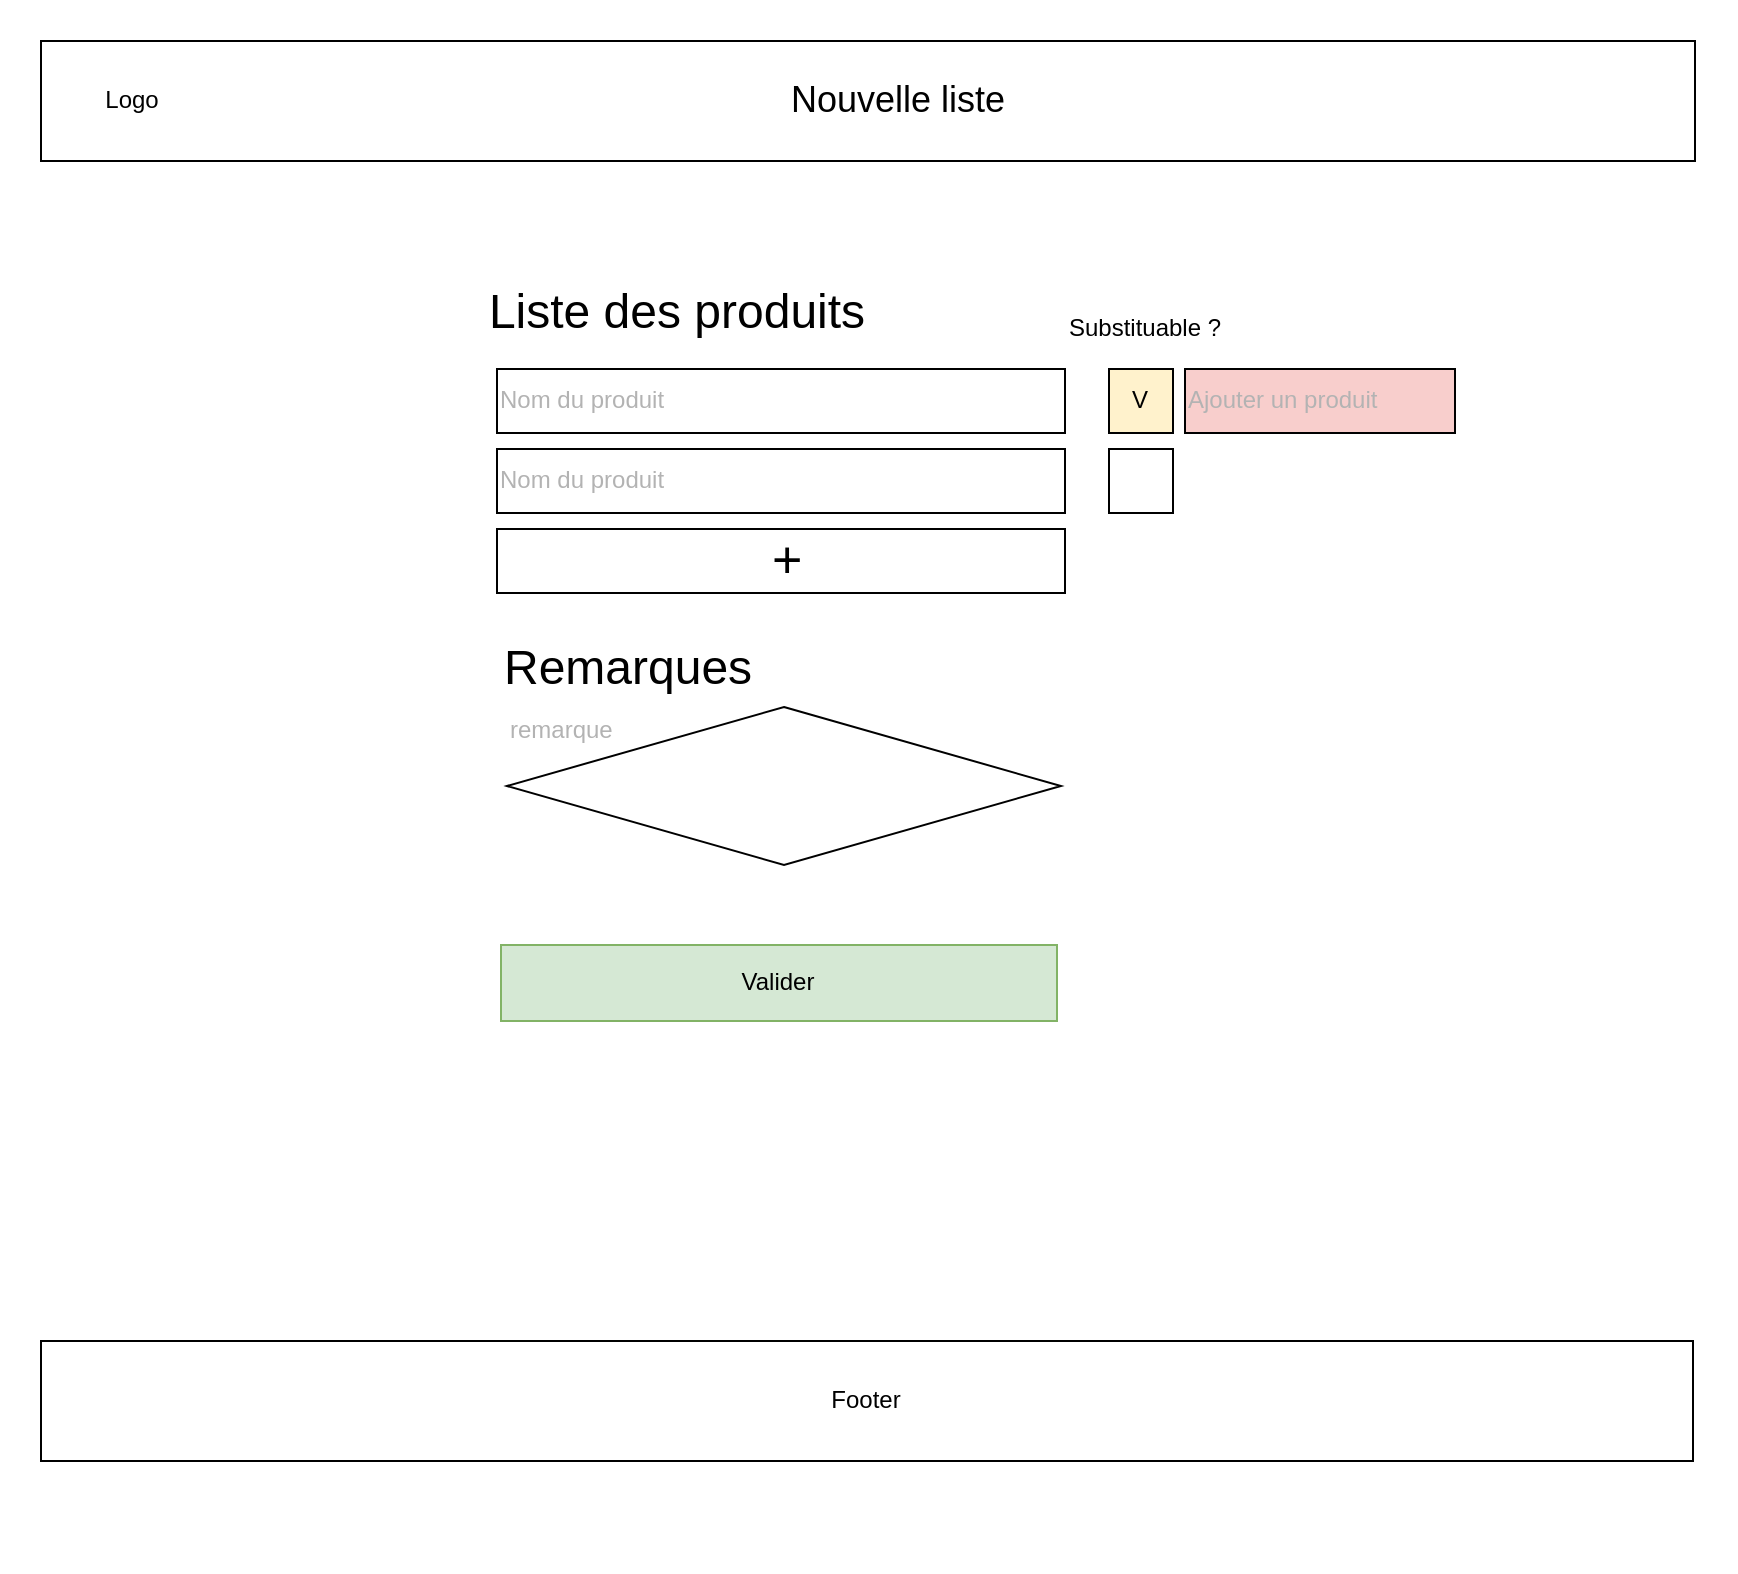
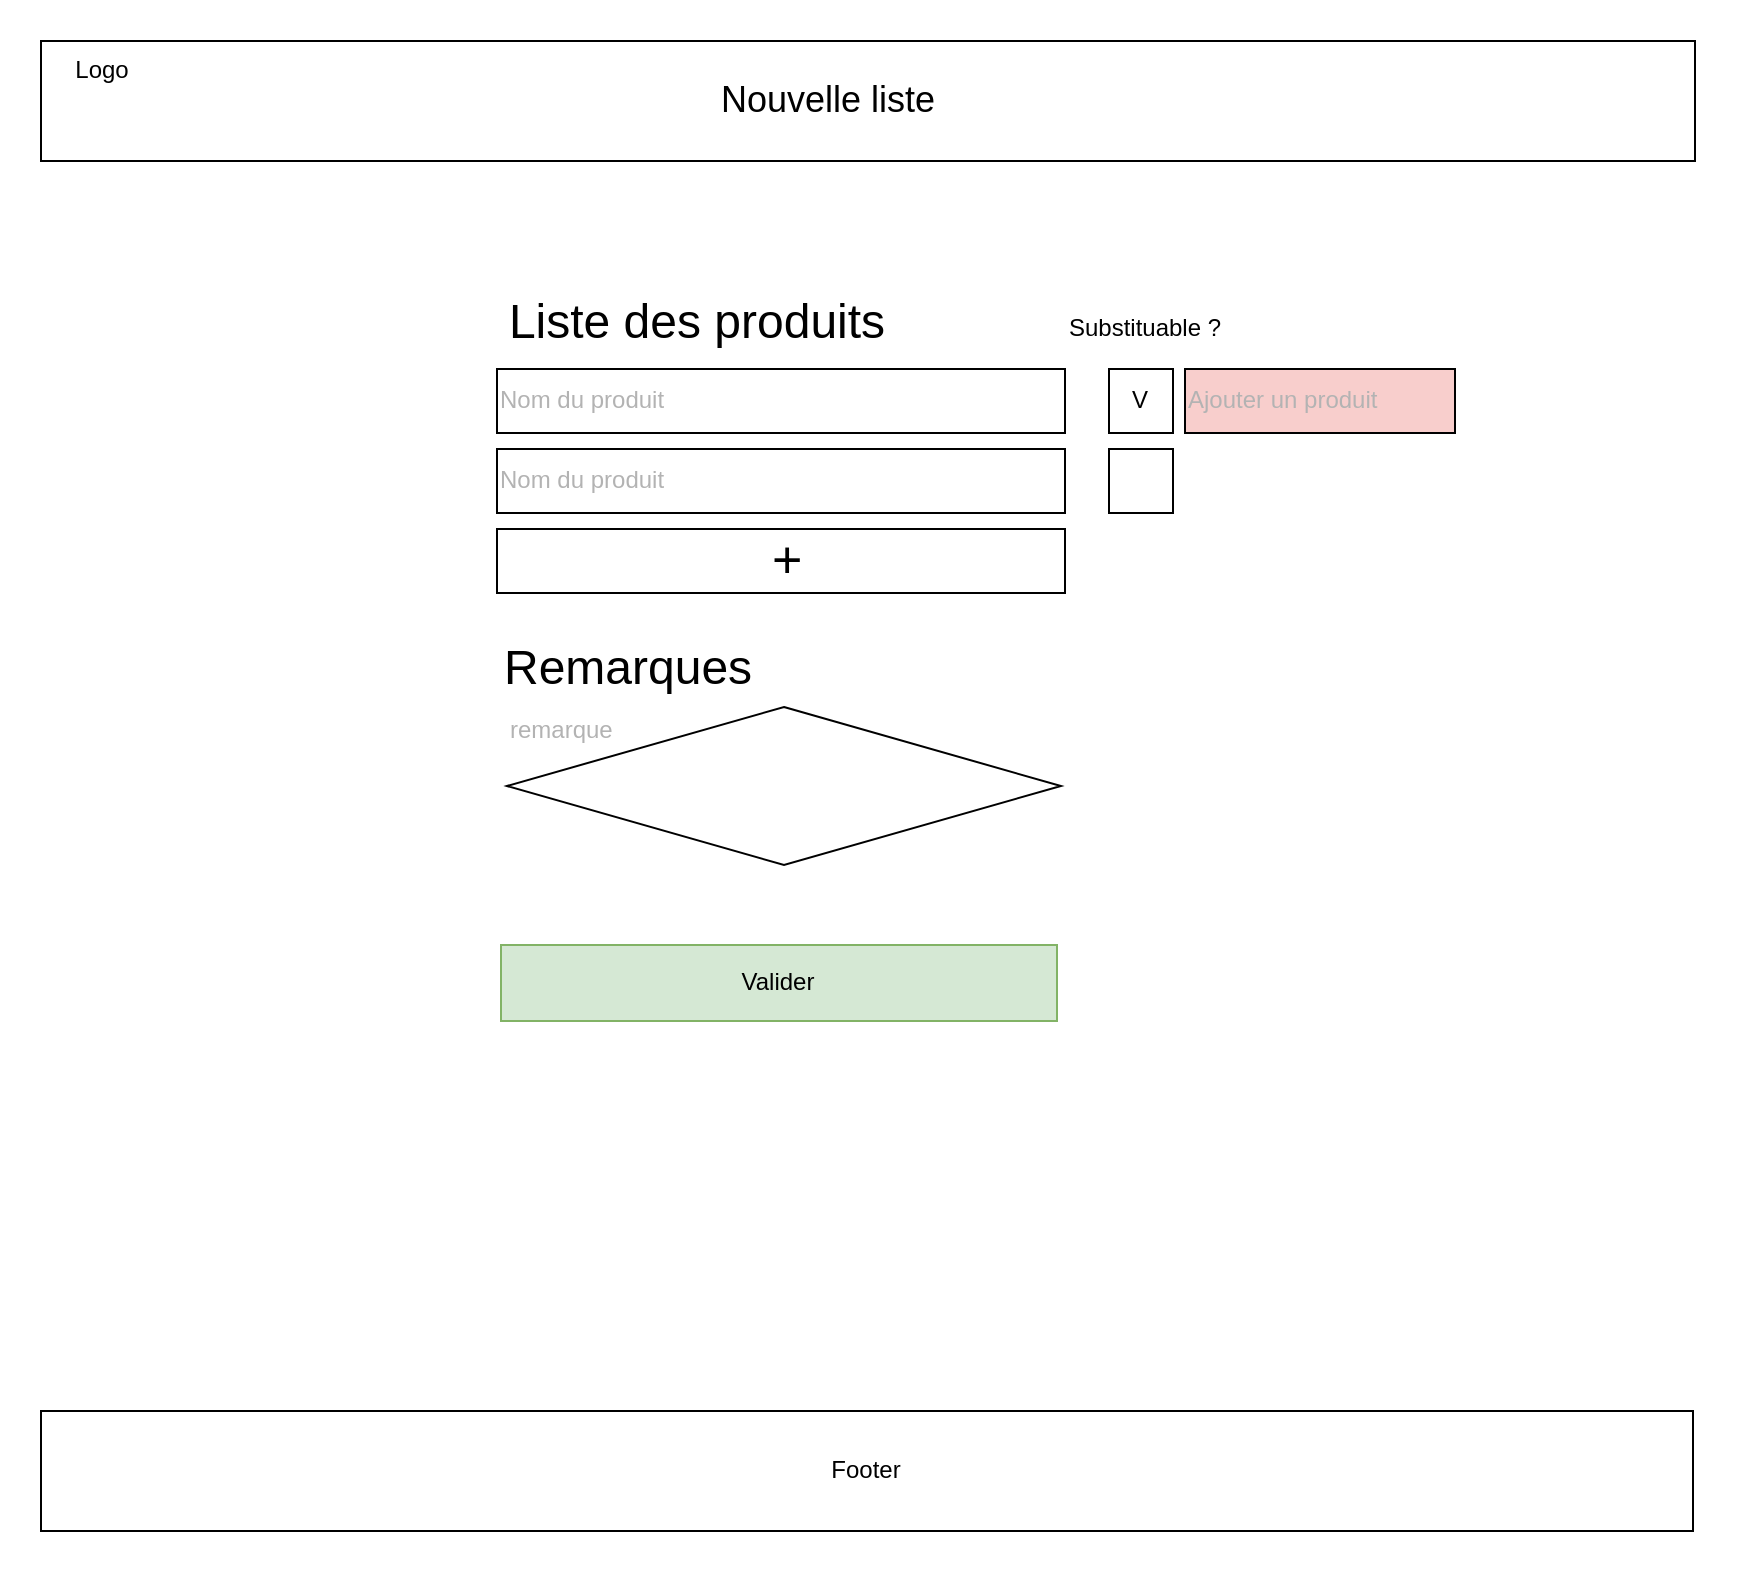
- <mxCell id="3" value="Logo" style="text;html=1;strokeColor=none;fillColor=none;align=center;verticalAlign=middle;whiteSpace=wrap;rounded=0;" vertex="1" parent="1"><mxGeometry x="46" y="40" width="40" height="20" as="geometry" /></mxCell>
+ <mxCell id="3" value="Logo" style="text;html=1;strokeColor=none;fillColor=none;align=center;verticalAlign=middle;whiteSpace=wrap;rounded=0;" vertex="1" parent="1"><mxGeometry x="31" y="25" width="40" height="20" as="geometry" /></mxCell>
- <mxCell id="4" value="&lt;font style=&quot;font-size: 18px&quot;&gt;Nouvelle liste&lt;br&gt;&lt;/font&gt;" style="text;html=1;strokeColor=none;fillColor=none;align=center;verticalAlign=middle;whiteSpace=wrap;rounded=0;" vertex="1" parent="1"><mxGeometry x="381.5" y="36.5" width="134" height="27" as="geometry" /></mxCell>
+ <mxCell id="4" value="&lt;font style=&quot;font-size: 18px&quot;&gt;Nouvelle liste&lt;br&gt;&lt;/font&gt;" style="text;html=1;strokeColor=none;fillColor=none;align=center;verticalAlign=middle;whiteSpace=wrap;rounded=0;" vertex="1" parent="1"><mxGeometry x="346.5" y="36.5" width="134" height="27" as="geometry" /></mxCell>
- <mxCell id="9" value="&lt;font style=&quot;font-size: 24px&quot;&gt;Liste des produits&lt;/font&gt;" style="text;html=1;strokeColor=none;fillColor=none;align=center;verticalAlign=middle;whiteSpace=wrap;rounded=0;" vertex="1" parent="1"><mxGeometry x="236" y="146" width="205" height="20" as="geometry" /></mxCell>
+ <mxCell id="9" value="&lt;font style=&quot;font-size: 24px&quot;&gt;Liste des produits&lt;/font&gt;" style="text;html=1;strokeColor=none;fillColor=none;align=center;verticalAlign=middle;whiteSpace=wrap;rounded=0;" vertex="1" parent="1"><mxGeometry x="246" y="151" width="205" height="20" as="geometry" /></mxCell>
- <mxCell id="13" value="V" style="rounded=0;whiteSpace=wrap;html=1;align=center;fillColor=#fff2cc;" vertex="1" parent="1"><mxGeometry x="554" y="184" width="32" height="32" as="geometry" /></mxCell>
+ <mxCell id="13" value="V" style="rounded=0;whiteSpace=wrap;html=1;align=center;" vertex="1" parent="1"><mxGeometry x="554" y="184" width="32" height="32" as="geometry" /></mxCell>
- <mxCell id="7" value="Footer" style="rounded=0;whiteSpace=wrap;html=1;" vertex="1" parent="1"><mxGeometry x="20" y="670" width="826" height="60" as="geometry" /></mxCell>
+ <mxCell id="7" value="Footer" style="rounded=0;whiteSpace=wrap;html=1;" vertex="1" parent="1"><mxGeometry y="705" width="826" height="60" as="geometry" x="20" /></mxCell>
